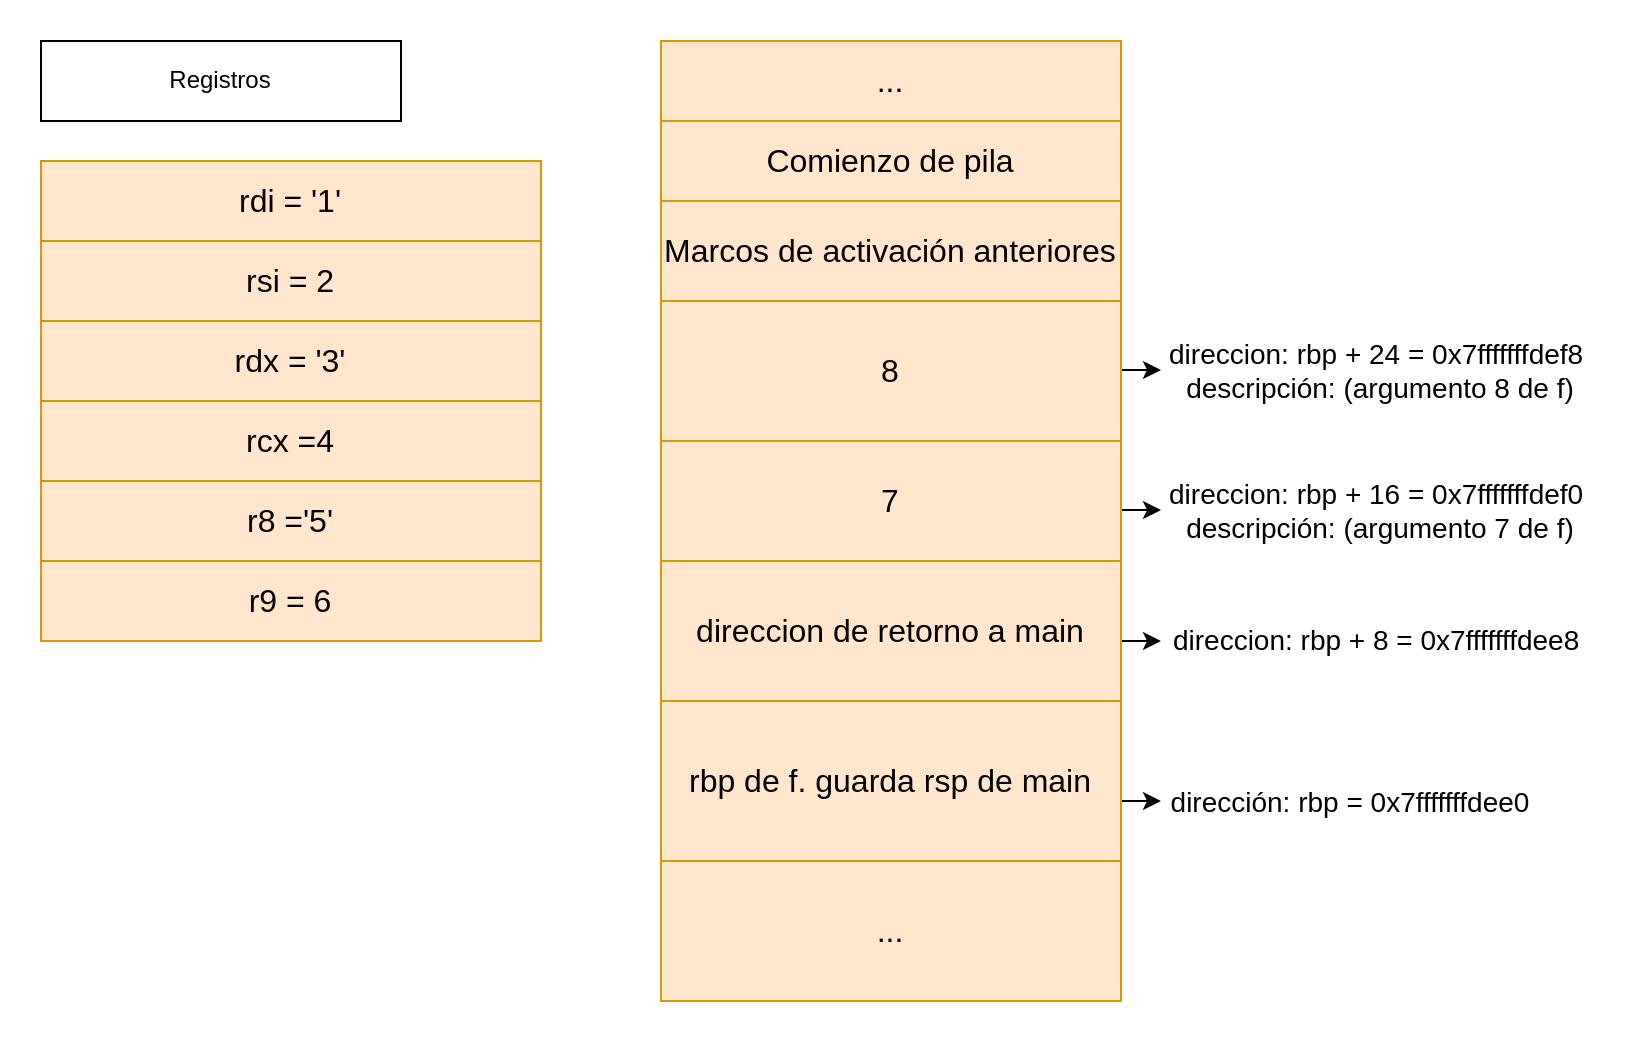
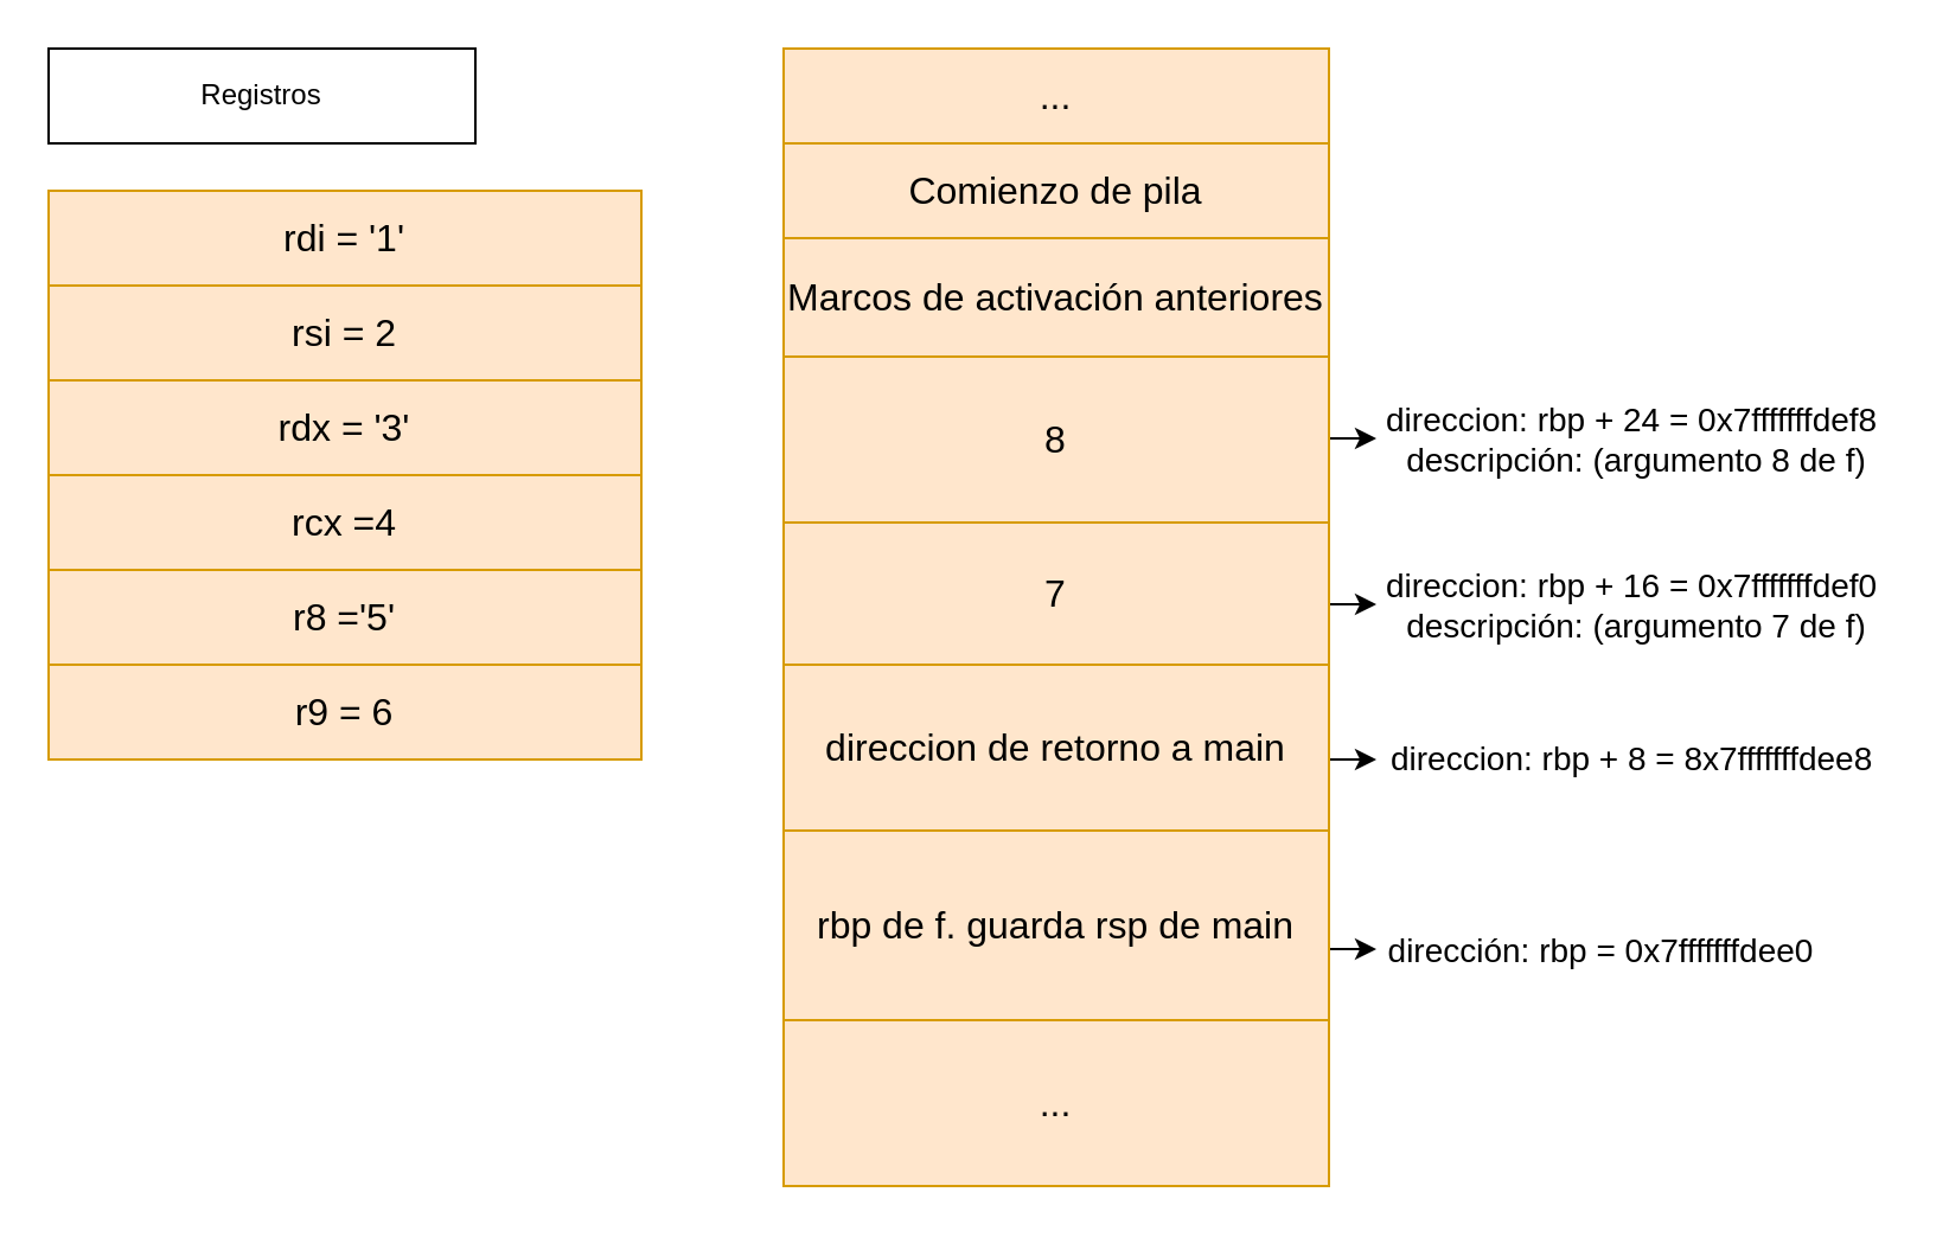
- <mxCell id="9" value="&lt;font style=&quot;font-size: 14px;&quot;&gt;direccion: rbp + 8 = 0x7fffffffdee8&amp;nbsp; &lt;br&gt;&lt;/font&gt;" style="text;html=1;strokeColor=none;fillColor=none;align=center;verticalAlign=middle;whiteSpace=wrap;overflow=hidden;" parent="1" vertex="1"><mxGeometry x="580" y="295" width="220" height="50" as="geometry" /></mxCell>
+ <mxCell id="9" value="&lt;font style=&quot;font-size: 14px;&quot;&gt;direccion: rbp + 8 = 8x7fffffffdee8&amp;nbsp; &lt;br&gt;&lt;/font&gt;" style="text;html=1;strokeColor=none;fillColor=none;align=center;verticalAlign=middle;whiteSpace=wrap;overflow=hidden;" parent="1" vertex="1"><mxGeometry x="580" y="295" width="220" height="50" as="geometry" /></mxCell>
